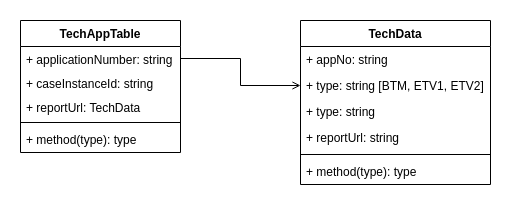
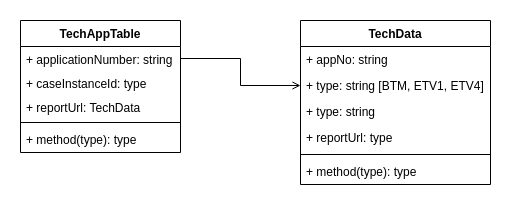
- <mxCell id="4" value="+ caseInstanceId: string" style="text;strokeColor=none;fillColor=none;align=left;verticalAlign=top;spacingLeft=4;spacingRight=4;overflow=hidden;rotatable=0;points=[[0,0.5],[1,0.5]];portConstraint=eastwest;" vertex="1" parent="2"><mxGeometry y="50" width="160" height="24" as="geometry" /></mxCell>
+ <mxCell id="4" value="+ caseInstanceId: type" style="text;strokeColor=none;fillColor=none;align=left;verticalAlign=top;spacingLeft=4;spacingRight=4;overflow=hidden;rotatable=0;points=[[0,0.5],[1,0.5]];portConstraint=eastwest;" vertex="1" parent="2"><mxGeometry y="50" width="160" height="24" as="geometry" /></mxCell>
- <mxCell id="10" value="+ type: string [BTM, ETV1, ETV2]&#10;" style="text;strokeColor=none;fillColor=none;align=left;verticalAlign=top;spacingLeft=4;spacingRight=4;overflow=hidden;rotatable=0;points=[[0,0.5],[1,0.5]];portConstraint=eastwest;" vertex="1" parent="8"><mxGeometry y="52" width="190" height="26" as="geometry" /></mxCell>
+ <mxCell id="10" value="+ type: string [BTM, ETV1, ETV4]&#10;" style="text;strokeColor=none;fillColor=none;align=left;verticalAlign=top;spacingLeft=4;spacingRight=4;overflow=hidden;rotatable=0;points=[[0,0.5],[1,0.5]];portConstraint=eastwest;" vertex="1" parent="8"><mxGeometry y="52" width="190" height="26" as="geometry" /></mxCell>
- <mxCell id="12" value="+ reportUrl: string" style="text;strokeColor=none;fillColor=none;align=left;verticalAlign=top;spacingLeft=4;spacingRight=4;overflow=hidden;rotatable=0;points=[[0,0.5],[1,0.5]];portConstraint=eastwest;" vertex="1" parent="8"><mxGeometry y="104" width="190" height="26" as="geometry" /></mxCell>
+ <mxCell id="12" value="+ reportUrl: type" style="text;strokeColor=none;fillColor=none;align=left;verticalAlign=top;spacingLeft=4;spacingRight=4;overflow=hidden;rotatable=0;points=[[0,0.5],[1,0.5]];portConstraint=eastwest;" vertex="1" parent="8"><mxGeometry y="104" width="190" height="26" as="geometry" /></mxCell>
